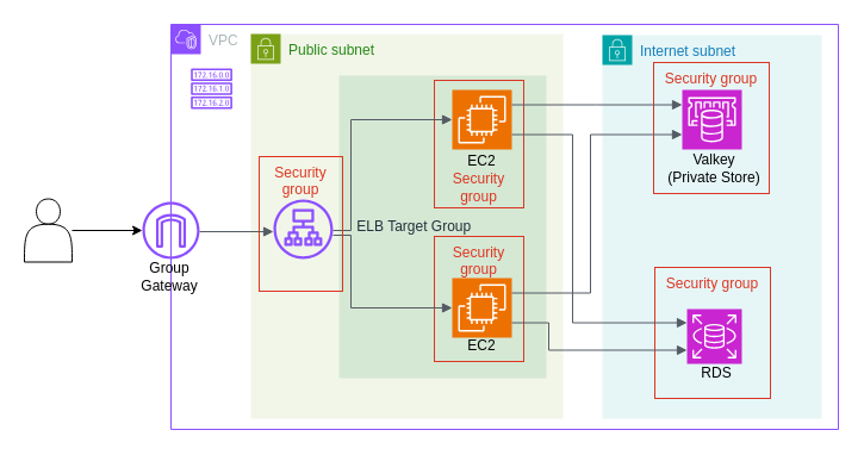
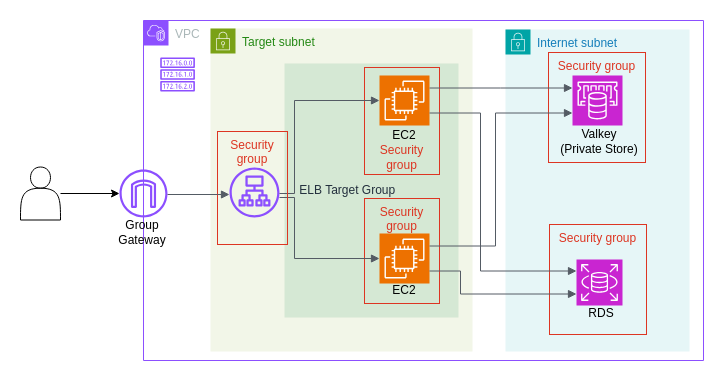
- <mxCell id="3" value="Public subnet" style="points=[[0,0],[0.25,0],[0.5,0],[0.75,0],[1,0],[1,0.25],[1,0.5],[1,0.75],[1,1],[0.75,1],[0.5,1],[0.25,1],[0,1],[0,0.75],[0,0.5],[0,0.25]];outlineConnect=0;gradientColor=none;html=1;whiteSpace=wrap;fontSize=12;fontStyle=0;container=1;pointerEvents=0;collapsible=0;recursiveResize=0;shape=mxgraph.aws4.group;grIcon=mxgraph.aws4.group_security_group;grStroke=0;strokeColor=#7AA116;fillColor=#F2F6E8;verticalAlign=top;align=left;spacingLeft=30;fontColor=#248814;dashed=0;" parent="2" vertex="1"><mxGeometry x="67" y="8" width="262" height="323" as="geometry" /></mxCell>
+ <mxCell id="3" value="Target subnet" style="points=[[0,0],[0.25,0],[0.5,0],[0.75,0],[1,0],[1,0.25],[1,0.5],[1,0.75],[1,1],[0.75,1],[0.5,1],[0.25,1],[0,1],[0,0.75],[0,0.5],[0,0.25]];outlineConnect=0;gradientColor=none;html=1;whiteSpace=wrap;fontSize=12;fontStyle=0;container=1;pointerEvents=0;collapsible=0;recursiveResize=0;shape=mxgraph.aws4.group;grIcon=mxgraph.aws4.group_security_group;grStroke=0;strokeColor=#7AA116;fillColor=#F2F6E8;verticalAlign=top;align=left;spacingLeft=30;fontColor=#248814;dashed=0;" parent="2" vertex="1"><mxGeometry x="67" y="8" width="262" height="323" as="geometry" /></mxCell>
